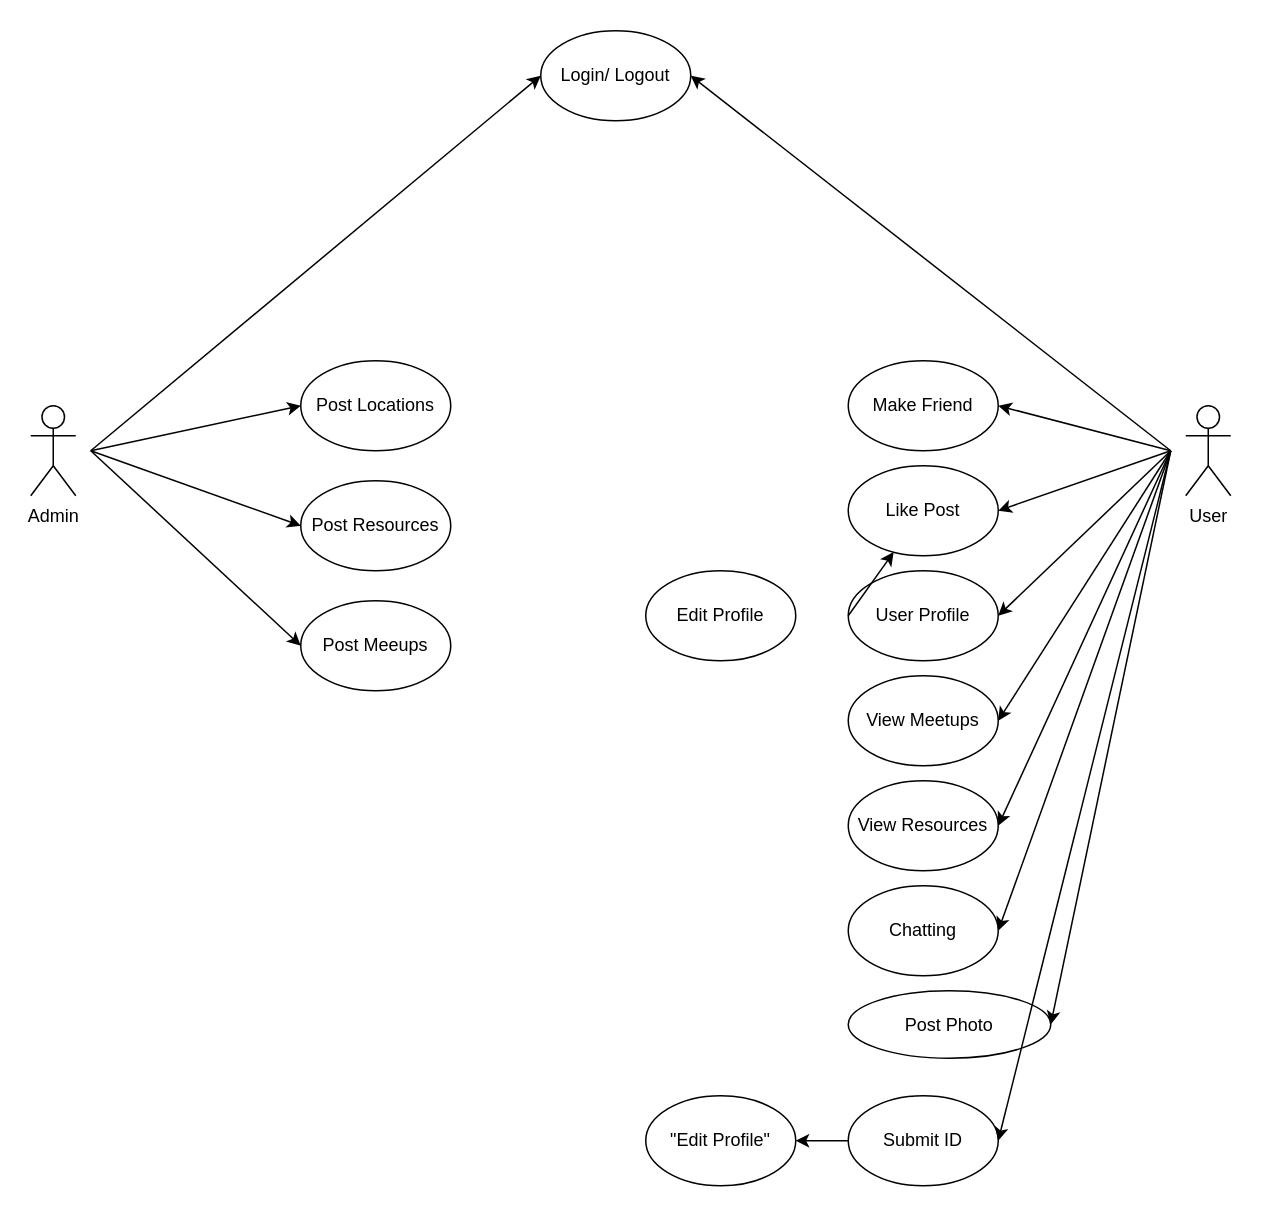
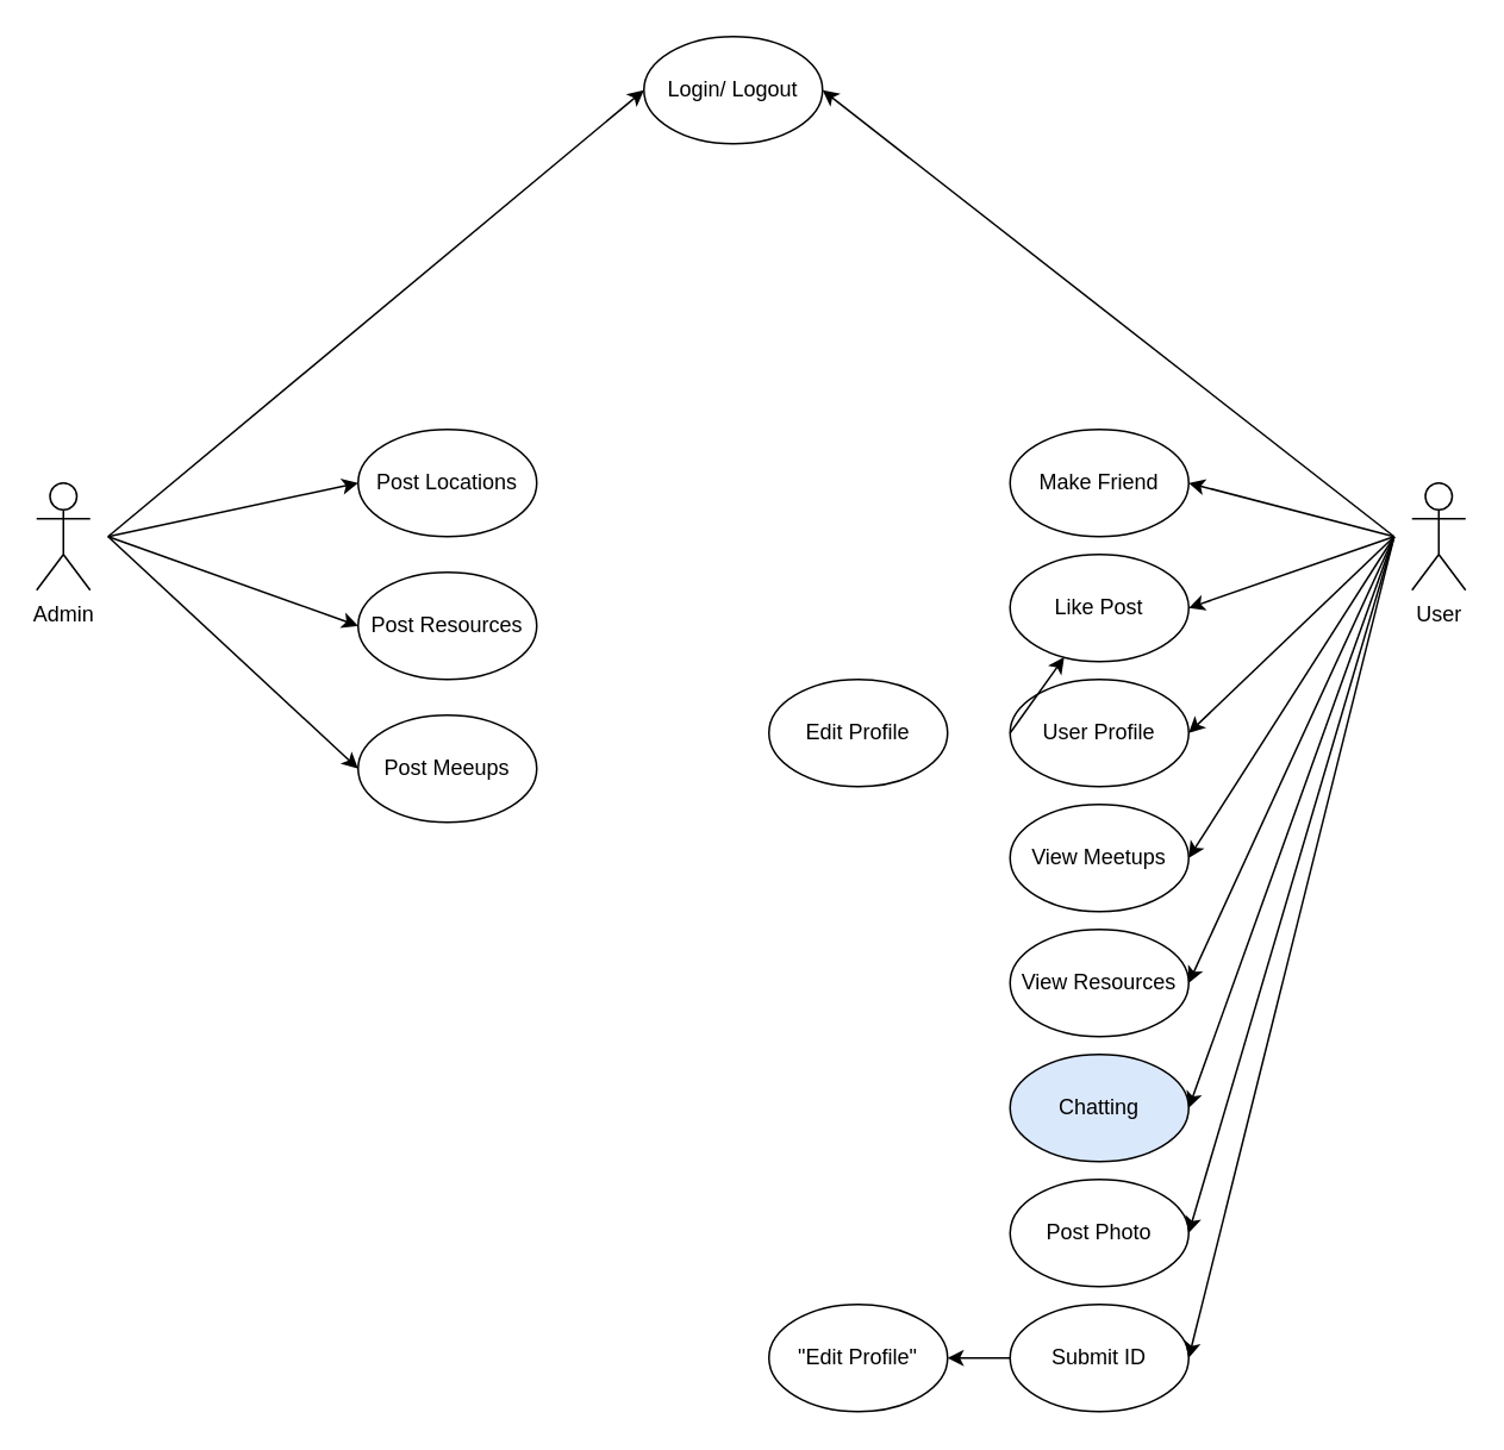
- <mxCell id="3" value="Chatting" style="ellipse;whiteSpace=wrap;html=1;" parent="1" vertex="1"><mxGeometry x="565" y="590" width="100" height="60" as="geometry" /></mxCell>
+ <mxCell id="3" value="Chatting" style="ellipse;whiteSpace=wrap;html=1;fillColor=#dae8fc;" parent="1" vertex="1"><mxGeometry x="565" y="590" width="100" height="60" as="geometry" /></mxCell>
- <mxCell id="27" value="Post Photo" style="ellipse;whiteSpace=wrap;html=1;" parent="1" vertex="1"><mxGeometry x="565" y="660" width="135" height="45" as="geometry" /></mxCell>
+ <mxCell id="27" value="Post Photo" style="ellipse;whiteSpace=wrap;html=1;" parent="1" vertex="1"><mxGeometry x="565" y="660" width="100" height="60" as="geometry" /></mxCell>
